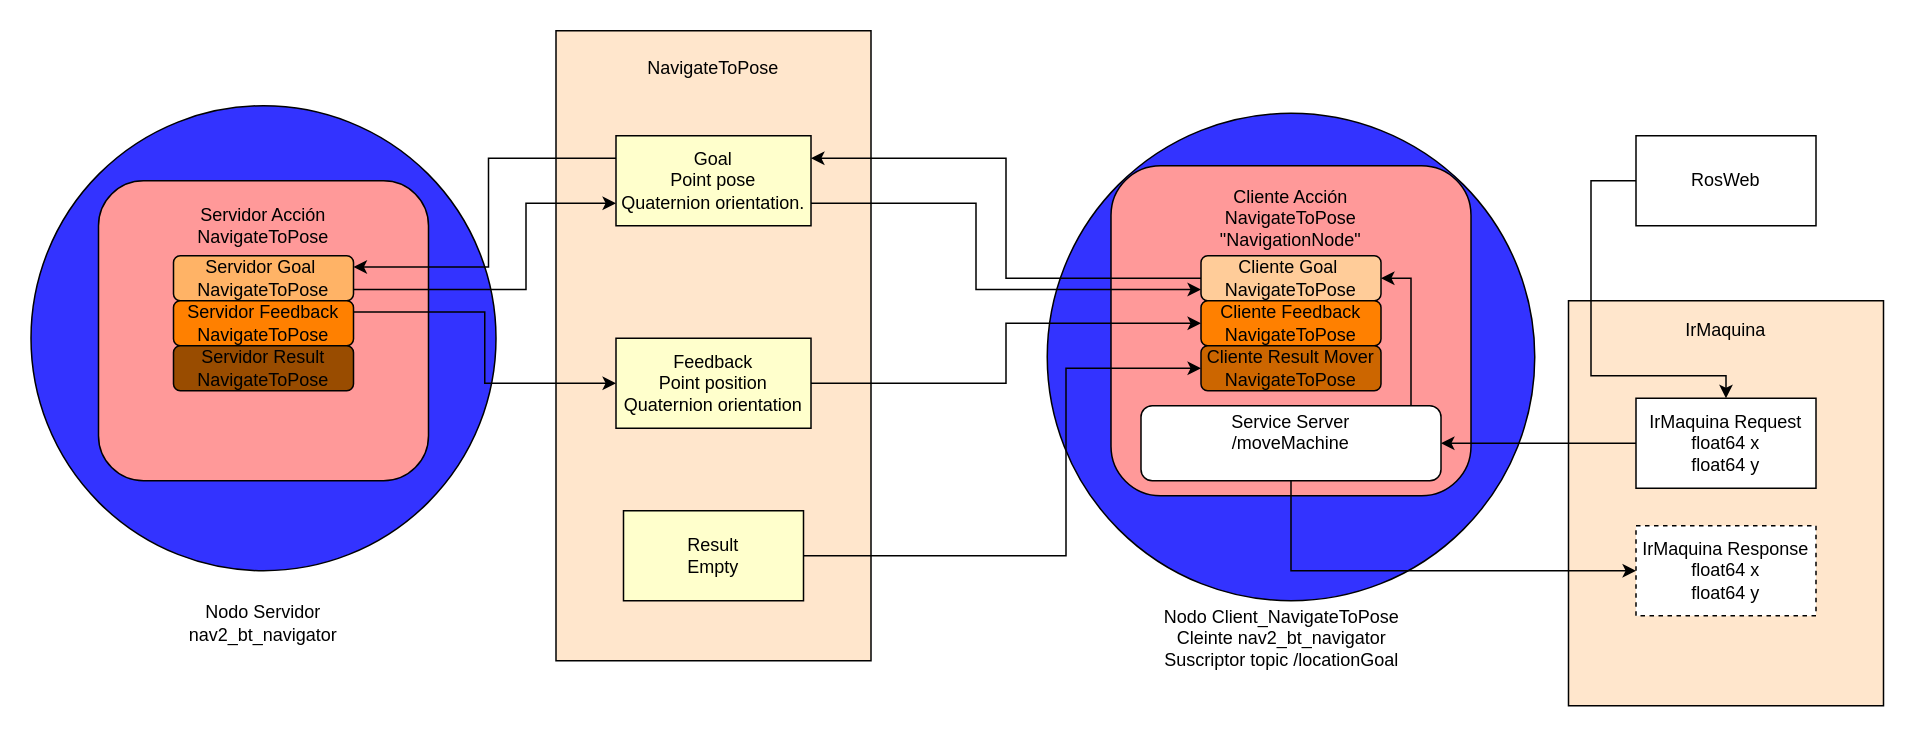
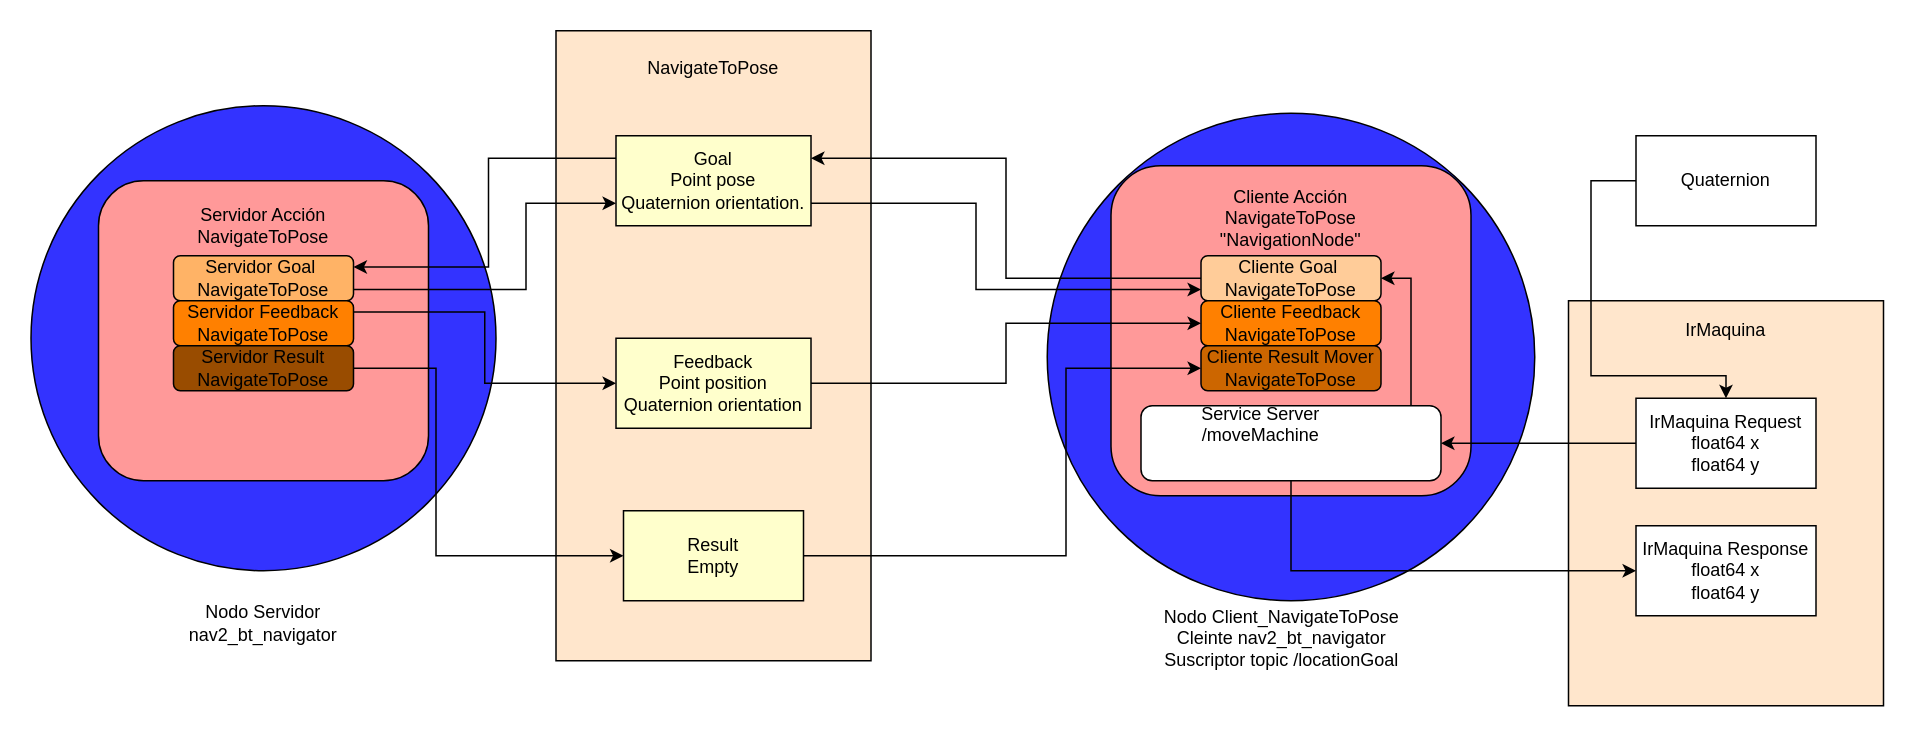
- <mxCell id="39" value="RosWeb" style="rounded=0;whiteSpace=wrap;html=1;" vertex="1" parent="1"><mxGeometry x="1090" y="90" width="120" height="60" as="geometry" /></mxCell>
+ <mxCell id="39" value="Quaternion" style="rounded=0;whiteSpace=wrap;html=1;" vertex="1" parent="1"><mxGeometry x="1090" y="90" width="120" height="60" as="geometry" /></mxCell>
- <mxCell id="30" value="&lt;div&gt;Service Server&lt;/div&gt;&lt;div&gt;/moveMachine&lt;/div&gt;&lt;div&gt;&lt;br&gt;&lt;/div&gt;" style="text;html=1;align=center;verticalAlign=middle;whiteSpace=wrap;rounded=0;" parent="1" vertex="1"><mxGeometry x="785" y="280" width="150" height="30" as="geometry" /></mxCell>
+ <mxCell id="30" value="&lt;div&gt;Service Server&lt;/div&gt;&lt;div&gt;/moveMachine&lt;/div&gt;&lt;div&gt;&lt;br&gt;&lt;/div&gt;" style="text;html=1;align=center;verticalAlign=middle;whiteSpace=wrap;rounded=0;" parent="1" vertex="1"><mxGeometry x="765" y="275" width="150" height="30" as="geometry" /></mxCell>
+ <mxCell id="18" style="edgeStyle=orthogonalEdgeStyle;rounded=0;orthogonalLoop=1;jettySize=auto;html=1;exitX=1;exitY=0.5;exitDx=0;exitDy=0;entryX=0;entryY=0.5;entryDx=0;entryDy=0;" parent="1" source="19" target="9" edge="1"><mxGeometry relative="1" as="geometry"><Array as="points"><mxPoint x="290" y="245" /><mxPoint x="290" y="370" /></Array></mxGeometry></mxCell>
- <mxCell id="33" value="&lt;div&gt;&lt;span style=&quot;background-color: transparent; color: light-dark(rgb(0, 0, 0), rgb(255, 255, 255));&quot;&gt;IrMaquina Response&lt;/span&gt;&lt;/div&gt;&lt;div&gt;&lt;span style=&quot;background-color: transparent; color: light-dark(rgb(0, 0, 0), rgb(255, 255, 255));&quot;&gt;float64 x&lt;/span&gt;&lt;/div&gt;&lt;div&gt;float64 y&lt;/div&gt;" style="rounded=0;whiteSpace=wrap;html=1;dashed=1;" vertex="1" parent="1"><mxGeometry x="1090" y="350" width="120" height="60" as="geometry" /></mxCell>
+ <mxCell id="33" value="&lt;div&gt;&lt;span style=&quot;background-color: transparent; color: light-dark(rgb(0, 0, 0), rgb(255, 255, 255));&quot;&gt;IrMaquina Response&lt;/span&gt;&lt;/div&gt;&lt;div&gt;&lt;span style=&quot;background-color: transparent; color: light-dark(rgb(0, 0, 0), rgb(255, 255, 255));&quot;&gt;float64 x&lt;/span&gt;&lt;/div&gt;&lt;div&gt;float64 y&lt;/div&gt;" style="rounded=0;whiteSpace=wrap;html=1;" vertex="1" parent="1"><mxGeometry x="1090" y="350" width="120" height="60" as="geometry" /></mxCell>
